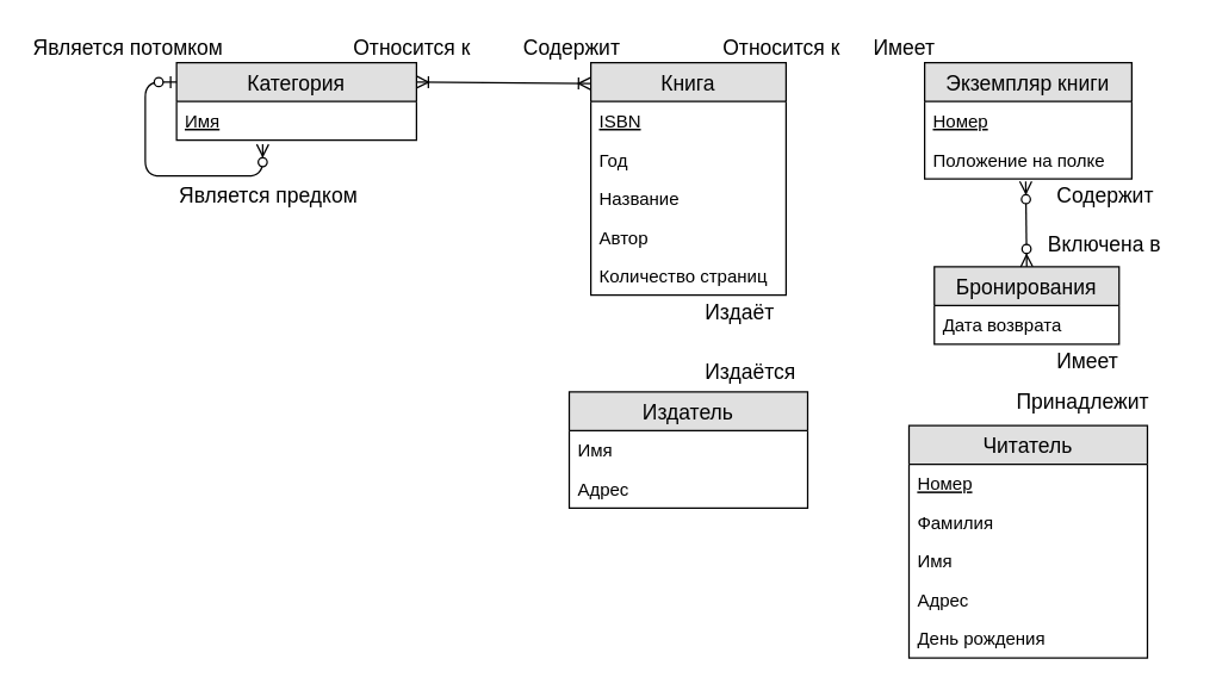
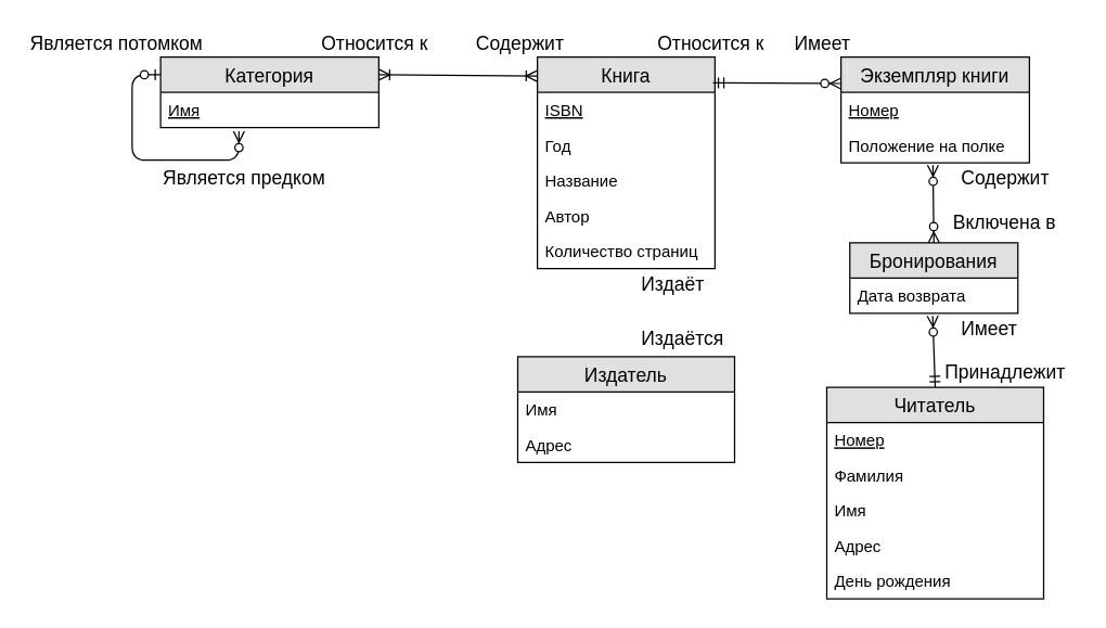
+ <mxCell id="11" value="" style="fontSize=12;html=1;endArrow=ERzeroToMany;startArrow=ERmandOne;entryX=0;entryY=0.25;entryDx=0;entryDy=0;exitX=0.989;exitY=0.122;exitDx=0;exitDy=0;exitPerimeter=0;" parent="1" source="2" target="8" edge="1"><mxGeometry width="100" height="100" relative="1" as="geometry"><mxPoint x="379" y="79" as="sourcePoint" /><mxPoint x="287" y="234" as="targetPoint" /></mxGeometry></mxCell>
+ <mxCell id="27" value="" style="fontSize=12;html=1;endArrow=ERzeroToMany;startArrow=ERmandOne;strokeColor=#000000;exitX=0.5;exitY=0;exitDx=0;exitDy=0;entryX=0.493;entryY=1.073;entryDx=0;entryDy=0;entryPerimeter=0;" parent="1" source="18" target="25" edge="1"><mxGeometry width="100" height="100" relative="1" as="geometry"><mxPoint x="705" y="273.5" as="sourcePoint" /><mxPoint x="704.166" y="214.604" as="targetPoint" /></mxGeometry></mxCell>
- <mxCell id="31" value="&lt;font style=&quot;font-size: 14px&quot;&gt;Принадлежит&lt;/font&gt;" style="text;html=1;resizable=0;points=[];autosize=1;align=left;verticalAlign=top;spacingTop=-4;" parent="1" vertex="1"><mxGeometry x="679.5" y="257.5" width="99" height="14" as="geometry" /></mxCell>
+ <mxCell id="31" value="&lt;font style=&quot;font-size: 14px&quot;&gt;Принадлежит&lt;/font&gt;" style="text;html=1;resizable=0;points=[];autosize=1;align=left;verticalAlign=top;spacingTop=-4;" parent="1" vertex="1"><mxGeometry x="694.5" y="262.5" width="99" height="14" as="geometry" /></mxCell>
